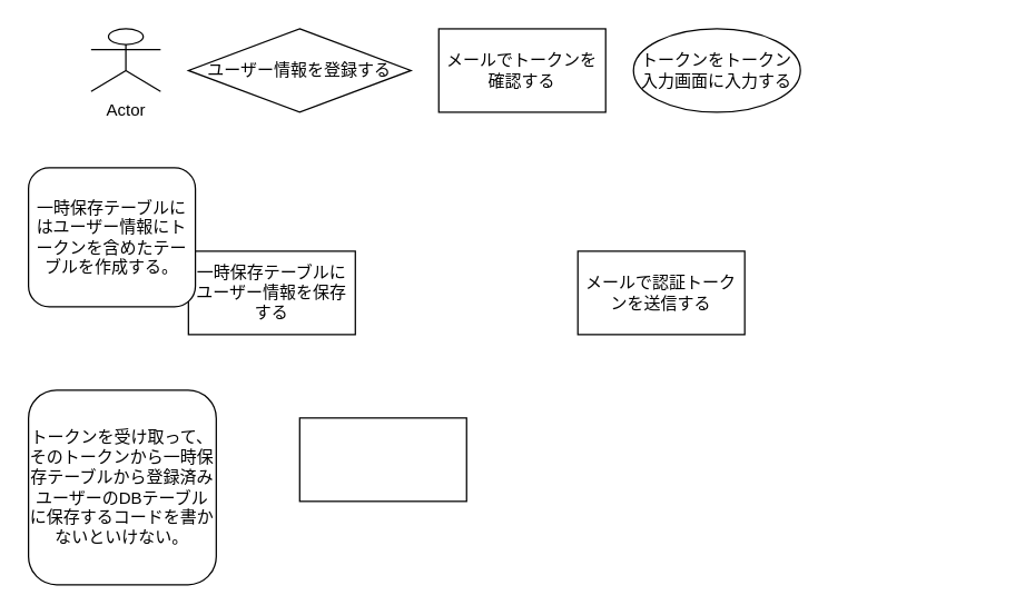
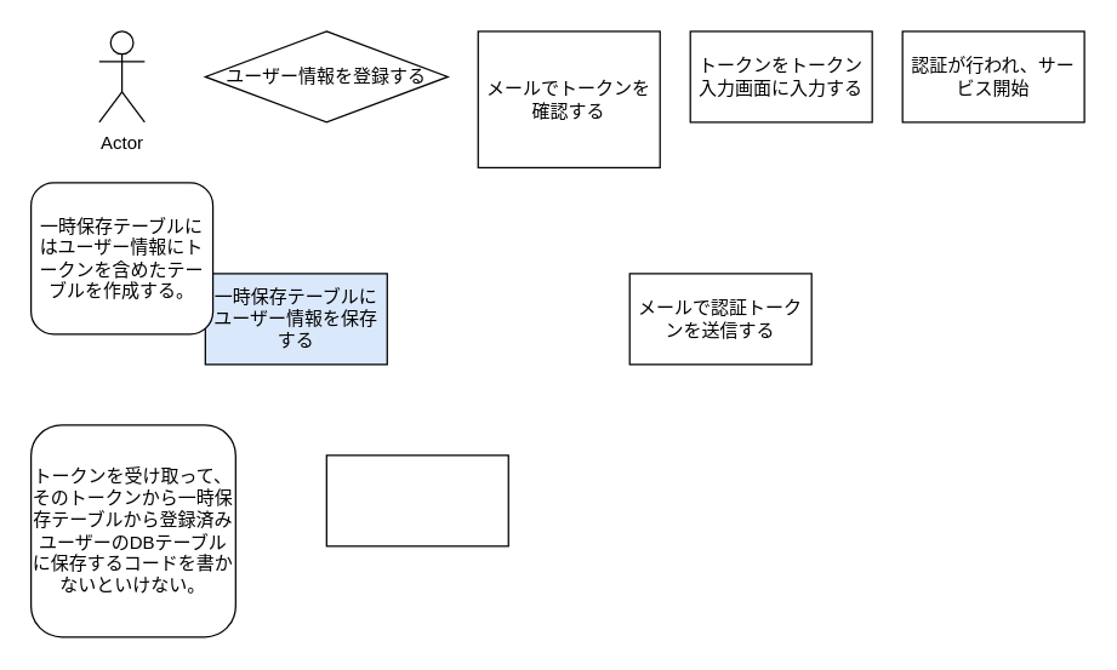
- <mxCell id="2" value="Actor" style="shape=umlActor;verticalLabelPosition=bottom;verticalAlign=top;html=1;outlineConnect=0;" parent="1" vertex="1"><mxGeometry x="65" y="20" width="50" height="45" as="geometry" /></mxCell>
+ <mxCell id="2" value="Actor" style="shape=umlActor;verticalLabelPosition=bottom;verticalAlign=top;html=1;outlineConnect=0;" parent="1" vertex="1"><mxGeometry x="65" y="20" width="30" height="60" as="geometry" /></mxCell>
- <mxCell id="5" value="メールでトークンを確認する" style="rounded=0;whiteSpace=wrap;html=1;" vertex="1" parent="1"><mxGeometry x="315" y="20" width="120" height="60" as="geometry" /></mxCell>
+ <mxCell id="5" value="メールでトークンを確認する" style="rounded=0;whiteSpace=wrap;html=1;" vertex="1" parent="1"><mxGeometry x="315" y="20" width="120" height="90" as="geometry" /></mxCell>
- <mxCell id="8" value="トークンをトークン入力画面に入力する" style="ellipse;whiteSpace=wrap;html=1;" vertex="1" parent="1"><mxGeometry x="455" y="20" width="120" height="60" as="geometry" /></mxCell>
+ <mxCell id="8" value="トークンをトークン入力画面に入力する" style="rounded=0;whiteSpace=wrap;html=1;" vertex="1" parent="1"><mxGeometry x="455" y="20" width="120" height="60" as="geometry" /></mxCell>
+ <mxCell id="9" value="認証が行われ、サービス開始" style="rounded=0;whiteSpace=wrap;html=1;" vertex="1" parent="1"><mxGeometry x="595" y="20" width="120" height="60" as="geometry" /></mxCell>
- <mxCell id="4" value="一時保存テーブルにユーザー情報を保存する" style="rounded=0;whiteSpace=wrap;html=1;" vertex="1" parent="1"><mxGeometry x="135" y="180" width="120" height="60" as="geometry" /></mxCell>
+ <mxCell id="4" value="一時保存テーブルにユーザー情報を保存する" style="rounded=0;whiteSpace=wrap;html=1;fillColor=#dae8fc;" vertex="1" parent="1"><mxGeometry x="135" y="180" width="120" height="60" as="geometry" /></mxCell>
